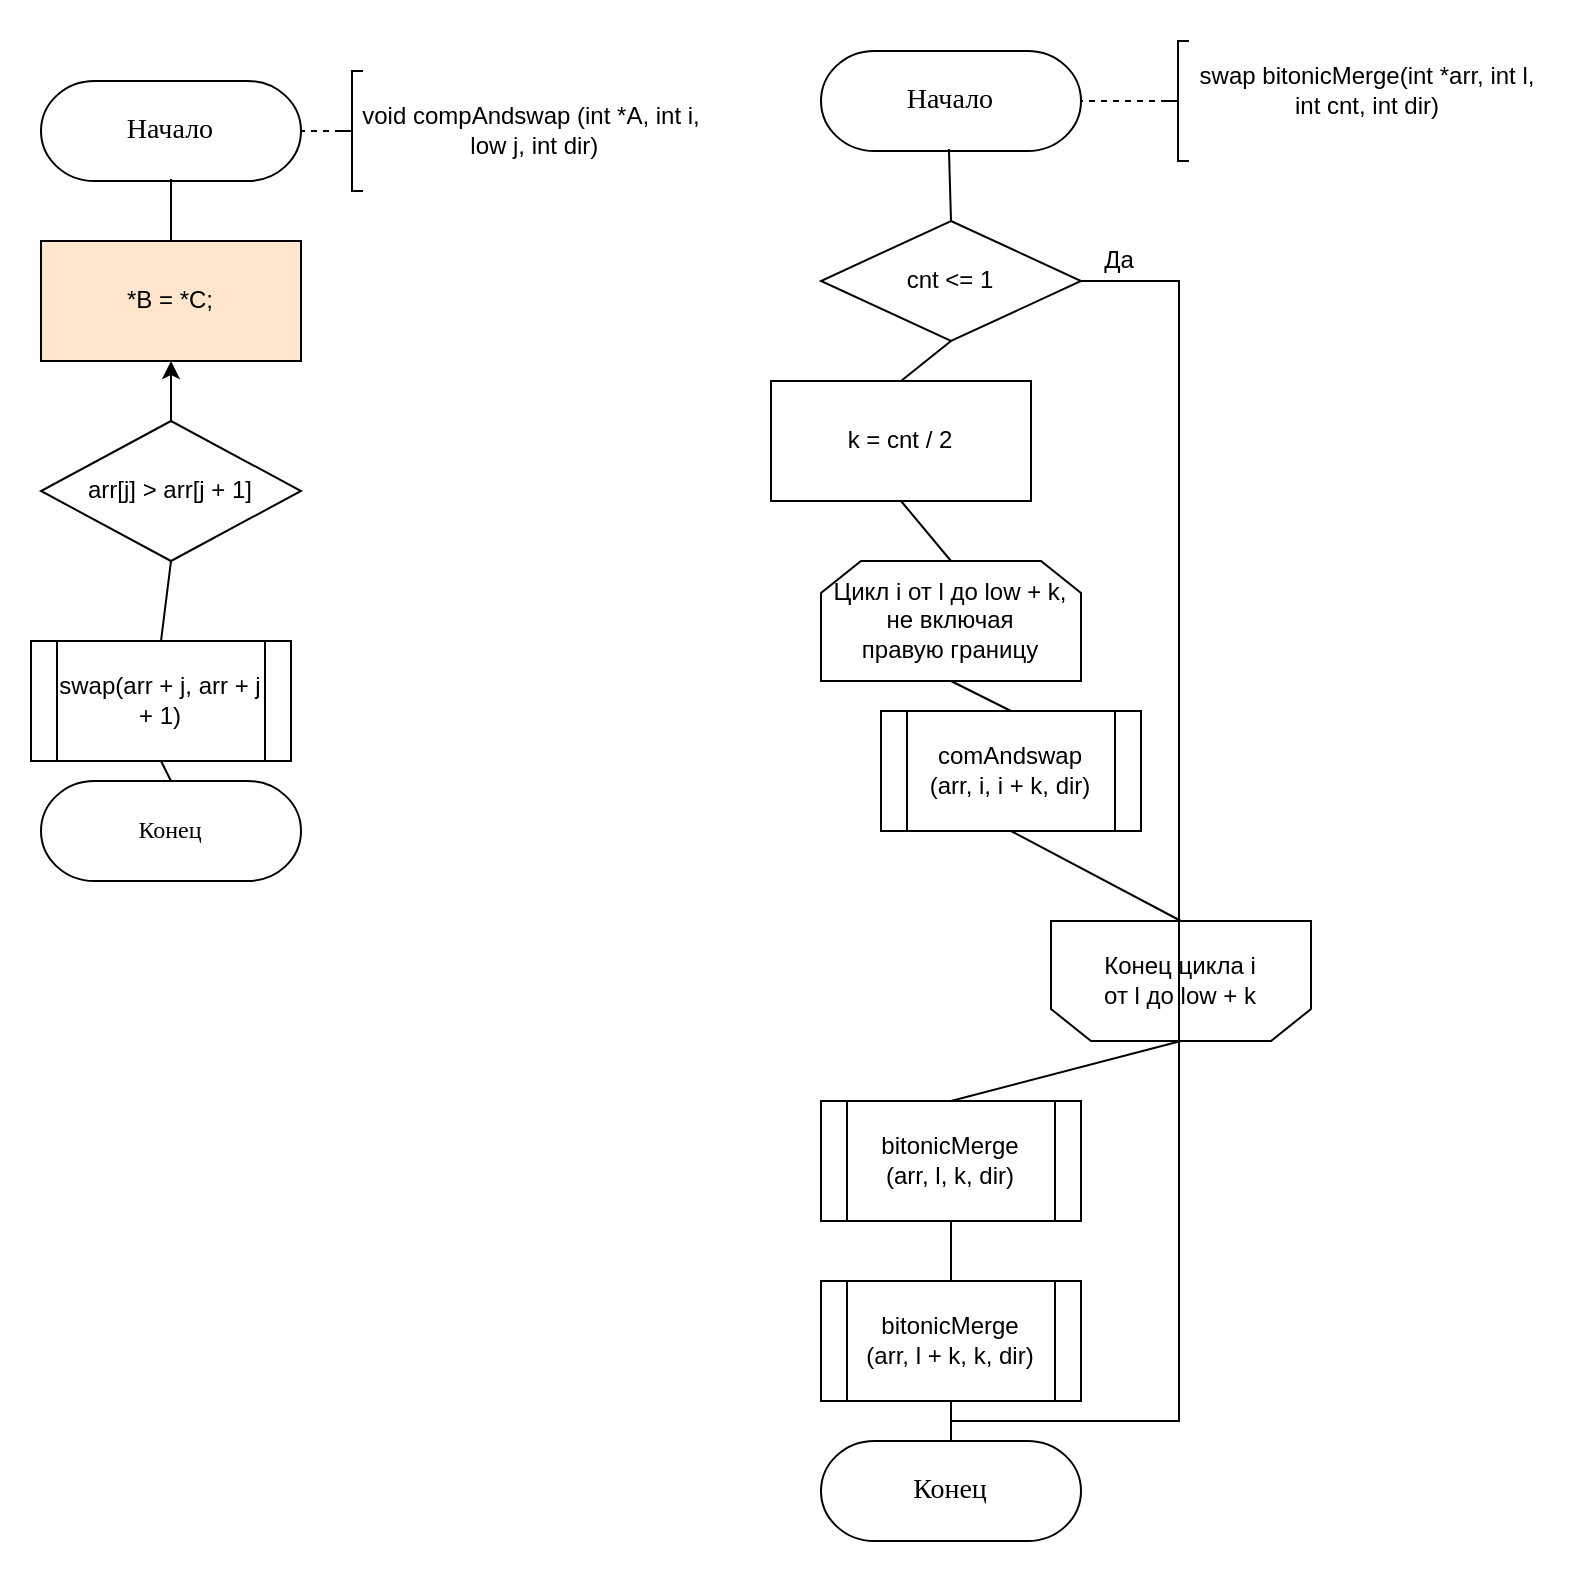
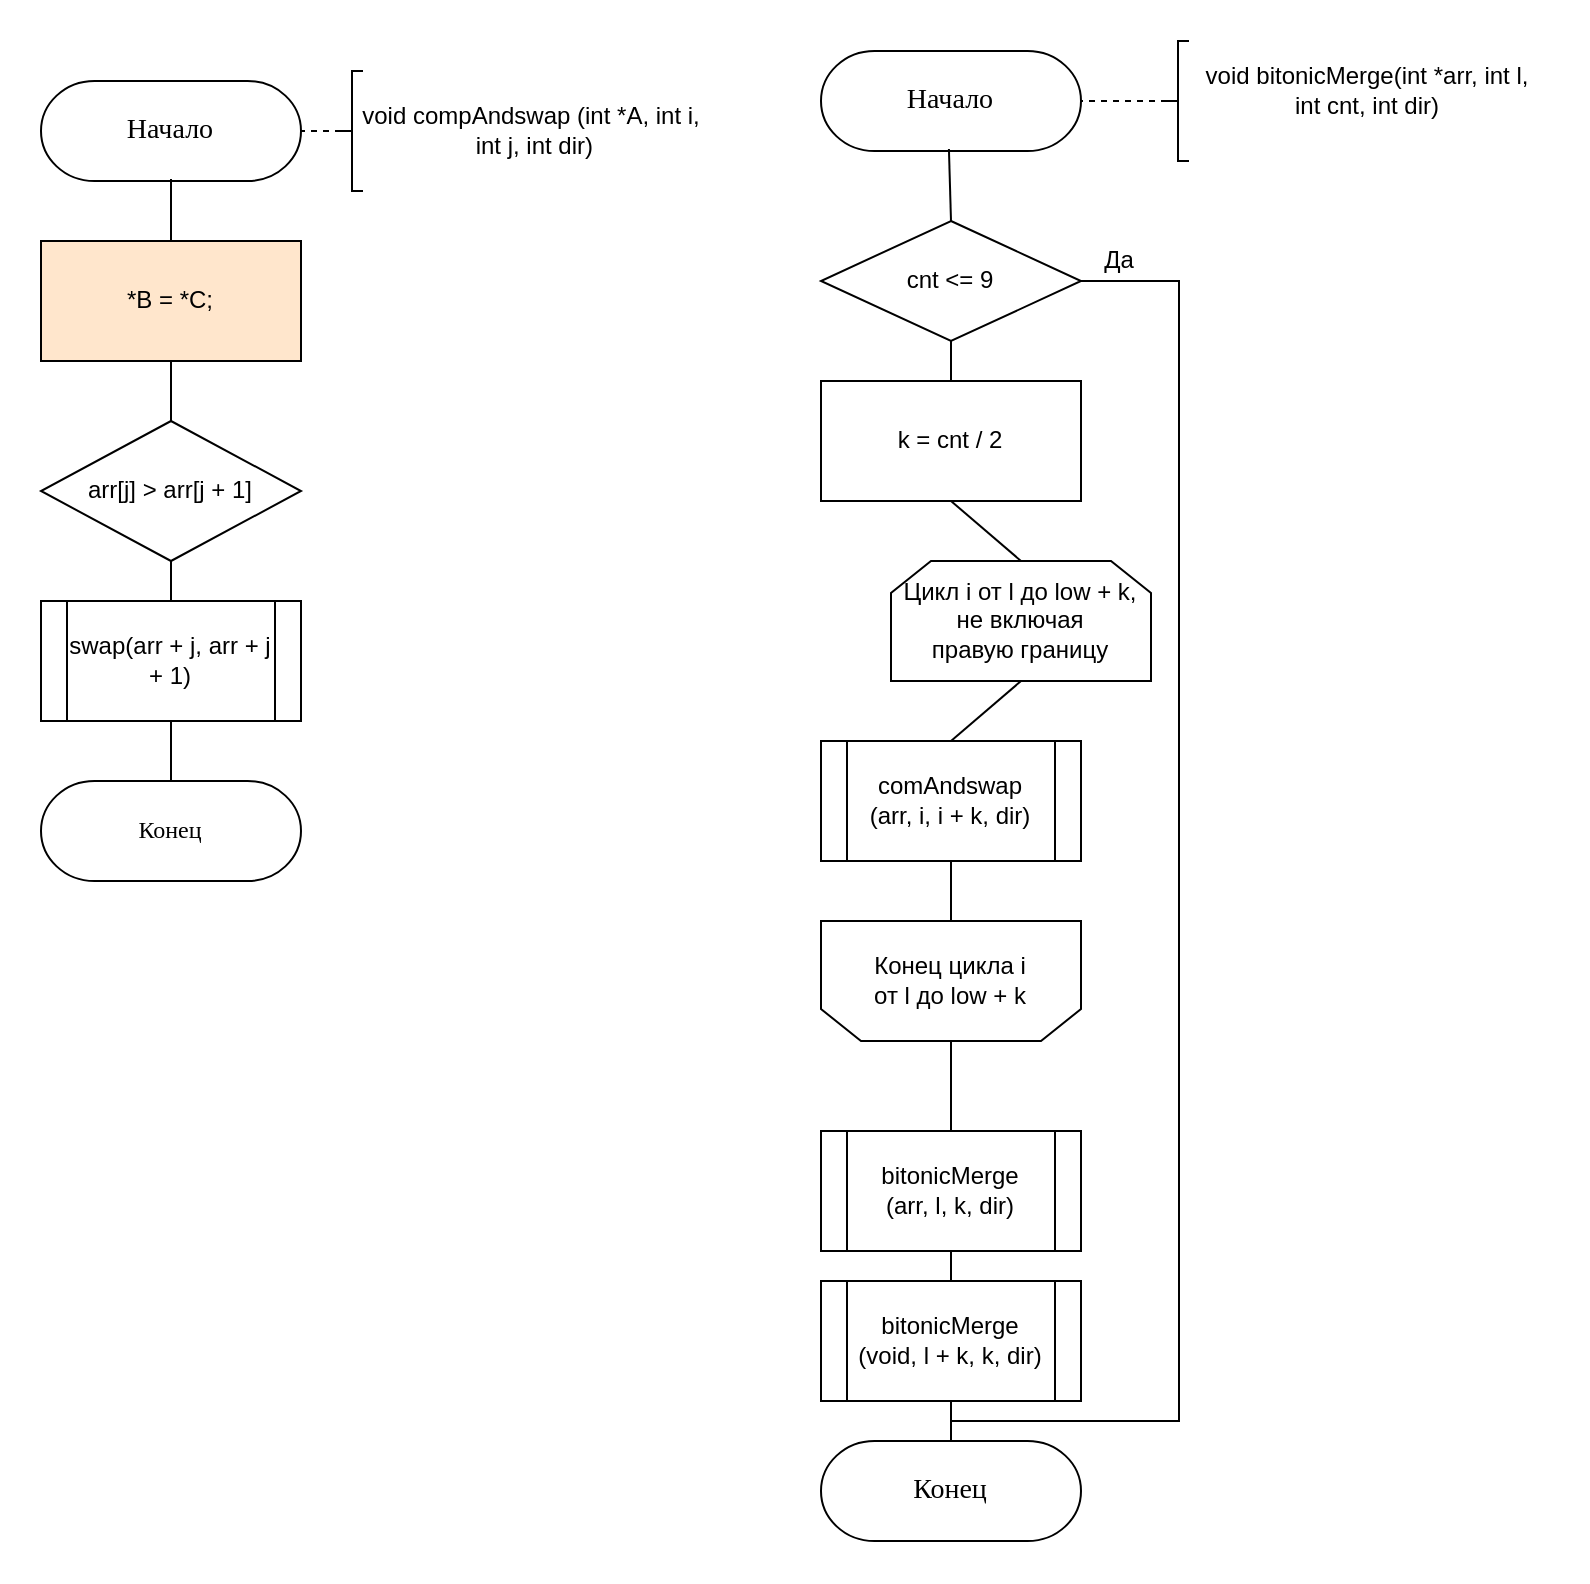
- <mxCell id="4" value="swap bitonicMerge(int *arr, int l,&lt;br&gt;int cnt, int dir)" style="text;html=1;align=center;verticalAlign=middle;resizable=0;points=[];autosize=1;strokeColor=none;fillColor=none;" parent="1" vertex="1"><mxGeometry x="593" y="25" width="180" height="40" as="geometry" /></mxCell>
+ <mxCell id="4" value="void bitonicMerge(int *arr, int l,&lt;br&gt;int cnt, int dir)" style="text;html=1;align=center;verticalAlign=middle;resizable=0;points=[];autosize=1;strokeColor=none;fillColor=none;" parent="1" vertex="1"><mxGeometry x="593" y="25" width="180" height="40" as="geometry" /></mxCell>
- <mxCell id="9" value="void compAndswap (int *A, int i,&lt;br&gt;&amp;nbsp;low j, int dir)" style="text;html=1;align=center;verticalAlign=middle;resizable=0;points=[];autosize=1;strokeColor=none;fillColor=none;" parent="1" vertex="1"><mxGeometry x="170" y="45" width="190" height="40" as="geometry" /></mxCell>
+ <mxCell id="9" value="void compAndswap (int *A, int i,&lt;br&gt;&amp;nbsp;int j, int dir)" style="text;html=1;align=center;verticalAlign=middle;resizable=0;points=[];autosize=1;strokeColor=none;fillColor=none;" parent="1" vertex="1"><mxGeometry x="170" y="45" width="190" height="40" as="geometry" /></mxCell>
- <mxCell id="15" value="cnt &amp;lt;= 1" style="strokeWidth=1;html=1;shape=mxgraph.flowchart.decision;whiteSpace=wrap;" parent="1" vertex="1"><mxGeometry x="410" y="110" width="130" height="60" as="geometry" /></mxCell>
+ <mxCell id="15" value="cnt &amp;lt;= 9" style="strokeWidth=1;html=1;shape=mxgraph.flowchart.decision;whiteSpace=wrap;" parent="1" vertex="1"><mxGeometry x="410" y="110" width="130" height="60" as="geometry" /></mxCell>
- <mxCell id="34" value="" style="endArrow=classic;html=1;rounded=0;entryX=0.5;entryY=1;entryDx=0;entryDy=0;exitX=0.5;exitY=0;exitDx=0;exitDy=0;exitPerimeter=0;" parent="1" source="13" target="10" edge="1"><mxGeometry width="50" height="50" relative="1" as="geometry"><mxPoint x="270" y="500" as="sourcePoint" /><mxPoint x="320" y="450" as="targetPoint" /></mxGeometry></mxCell>
+ <mxCell id="34" value="" style="endArrow=none;html=1;rounded=0;entryX=0.5;entryY=1;entryDx=0;entryDy=0;exitX=0.5;exitY=0;exitDx=0;exitDy=0;exitPerimeter=0;" parent="1" source="13" target="10" edge="1"><mxGeometry width="50" height="50" relative="1" as="geometry"><mxPoint x="270" y="500" as="sourcePoint" /><mxPoint x="320" y="450" as="targetPoint" /></mxGeometry></mxCell>
- <mxCell id="21" value="k = cnt / 2" style="rounded=0;whiteSpace=wrap;html=1;absoluteArcSize=1;arcSize=14;strokeWidth=1;" parent="1" vertex="1"><mxGeometry x="385" y="190" width="130" height="60" as="geometry" /></mxCell>
+ <mxCell id="21" value="k = cnt / 2" style="rounded=0;whiteSpace=wrap;html=1;absoluteArcSize=1;arcSize=14;strokeWidth=1;" parent="1" vertex="1"><mxGeometry x="410" y="190" width="130" height="60" as="geometry" /></mxCell>
- <mxCell id="17" value="Цикл i от l до low + k, не включая &lt;br&gt;правую границу" style="shape=loopLimit;whiteSpace=wrap;html=1;" parent="1" vertex="1"><mxGeometry x="410" y="280" width="130" height="60" as="geometry" /></mxCell>
+ <mxCell id="17" value="Цикл i от l до low + k, не включая &lt;br&gt;правую границу" style="shape=loopLimit;whiteSpace=wrap;html=1;" parent="1" vertex="1"><mxGeometry x="445" y="280" width="130" height="60" as="geometry" /></mxCell>
- <mxCell id="14" value="swap(arr + j, arr + j + 1)" style="shape=process;whiteSpace=wrap;html=1;backgroundOutline=1;" parent="1" vertex="1"><mxGeometry x="15" y="320" width="130" height="60" as="geometry" /></mxCell>
+ <mxCell id="14" value="swap(arr + j, arr + j + 1)" style="shape=process;whiteSpace=wrap;html=1;backgroundOutline=1;" parent="1" vertex="1"><mxGeometry x="20" y="300" width="130" height="60" as="geometry" /></mxCell>
- <mxCell id="20" value="comAndswap&lt;br&gt;(arr, i, i + k, dir)" style="shape=process;whiteSpace=wrap;html=1;backgroundOutline=1;" parent="1" vertex="1"><mxGeometry x="440" y="355" width="130" height="60" as="geometry" /></mxCell>
+ <mxCell id="20" value="comAndswap&lt;br&gt;(arr, i, i + k, dir)" style="shape=process;whiteSpace=wrap;html=1;backgroundOutline=1;" parent="1" vertex="1"><mxGeometry x="410" y="370" width="130" height="60" as="geometry" /></mxCell>
- <mxCell id="18" value="Конец цикла i &lt;br&gt;от l до low + k" style="shape=loopLimit;whiteSpace=wrap;html=1;flipV=1;" parent="1" vertex="1"><mxGeometry x="525" y="460" width="130" height="60" as="geometry" /></mxCell>
+ <mxCell id="18" value="Конец цикла i &lt;br&gt;от l до low + k" style="shape=loopLimit;whiteSpace=wrap;html=1;flipV=1;" parent="1" vertex="1"><mxGeometry x="410" y="460" width="130" height="60" as="geometry" /></mxCell>
- <mxCell id="22" value="bitonicMerge&lt;br&gt;(arr, l, k, dir)" style="shape=process;whiteSpace=wrap;html=1;backgroundOutline=1;" parent="1" vertex="1"><mxGeometry x="410" y="550" width="130" height="60" as="geometry" /></mxCell>
+ <mxCell id="22" value="bitonicMerge&lt;br&gt;(arr, l, k, dir)" style="shape=process;whiteSpace=wrap;html=1;backgroundOutline=1;" parent="1" vertex="1"><mxGeometry x="410" y="565" width="130" height="60" as="geometry" /></mxCell>
- <mxCell id="23" value="bitonicMerge&lt;br style=&quot;border-color: var(--border-color);&quot;&gt;(arr,&amp;nbsp;l + k, k, dir)" style="shape=process;whiteSpace=wrap;html=1;backgroundOutline=1;" parent="1" vertex="1"><mxGeometry x="410" y="640" width="130" height="60" as="geometry" /></mxCell>
+ <mxCell id="23" value="bitonicMerge&lt;br style=&quot;border-color: var(--border-color);&quot;&gt;(void,&amp;nbsp;l + k, k, dir)" style="shape=process;whiteSpace=wrap;html=1;backgroundOutline=1;" parent="1" vertex="1"><mxGeometry x="410" y="640" width="130" height="60" as="geometry" /></mxCell>
